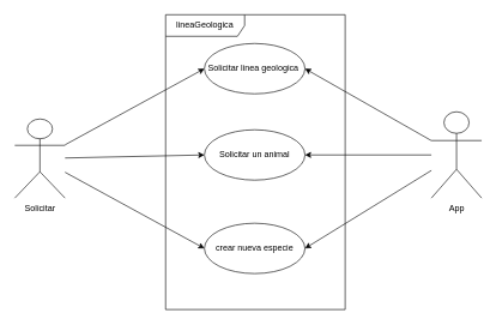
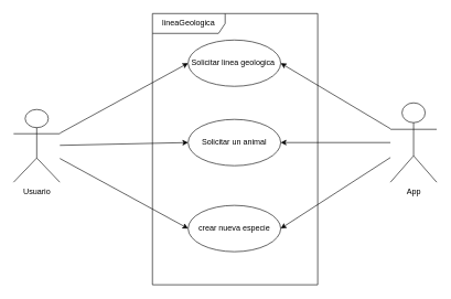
- <mxCell id="9" value="App" style="shape=umlActor;verticalLabelPosition=bottom;verticalAlign=top;html=1;" vertex="1" parent="1"><mxGeometry x="600" y="155" width="70" height="120" as="geometry" /></mxCell>
+ <mxCell id="9" value="App" style="shape=umlActor;verticalLabelPosition=bottom;verticalAlign=top;html=1;" vertex="1" parent="1"><mxGeometry x="590" y="155" width="70" height="120" as="geometry" /></mxCell>
- <mxCell id="5" value="Solicitar" style="shape=umlActor;verticalLabelPosition=bottom;verticalAlign=top;html=1;" vertex="1" parent="1"><mxGeometry x="20" y="165" width="70" height="110" as="geometry" /></mxCell>
+ <mxCell id="5" value="Usuario" style="shape=umlActor;verticalLabelPosition=bottom;verticalAlign=top;html=1;" vertex="1" parent="1"><mxGeometry x="20" y="165" width="70" height="110" as="geometry" /></mxCell>
